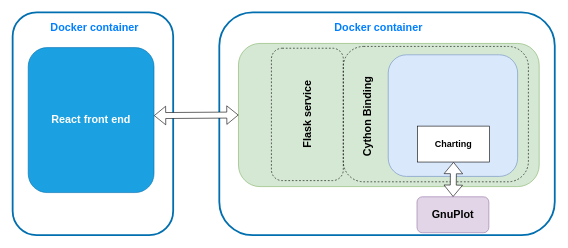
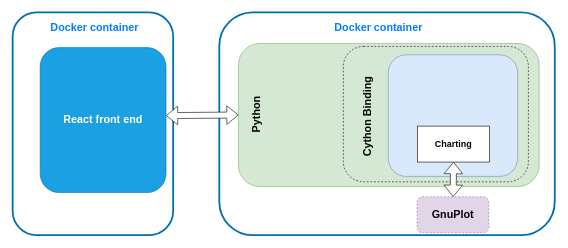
+ <mxCell id="13" value="Python" style="text;html=1;strokeColor=none;fillColor=none;align=center;verticalAlign=middle;whiteSpace=wrap;rounded=0;dashed=1;fontSize=18;fontStyle=1;horizontal=0;" vertex="1" parent="1"><mxGeometry x="407" y="152.5" width="40" height="76" as="geometry" /></mxCell>
- <mxCell id="12" value="Flask service" style="rounded=1;whiteSpace=wrap;html=1;dashed=1;fillColor=none;fontSize=18;fontStyle=1;horizontal=0;" vertex="1" parent="1"><mxGeometry x="452" y="80" width="120" height="221" as="geometry" /></mxCell>
- <mxCell id="14" value="React front end" style="rounded=1;whiteSpace=wrap;html=1;fillColor=#1ba1e2;fontSize=18;fontStyle=1;strokeColor=#006EAF;fontColor=#ffffff;" vertex="1" parent="1"><mxGeometry x="46" y="79" width="210" height="242" as="geometry" /></mxCell>
+ <mxCell id="14" value="React front end" style="rounded=1;whiteSpace=wrap;html=1;fillColor=#1ba1e2;fontSize=18;fontStyle=1;strokeColor=#006EAF;fontColor=#ffffff;" vertex="1" parent="1"><mxGeometry x="66" y="79" width="210" height="242" as="geometry" /></mxCell>
- <mxCell id="4" value="GnuPlot" style="rounded=1;whiteSpace=wrap;html=1;fontSize=18;fontStyle=1;fillColor=#e1d5e7;strokeColor=#9673a6;" vertex="1" parent="3"><mxGeometry x="104" y="237" width="120" height="60" as="geometry" /></mxCell>
+ <mxCell id="4" value="GnuPlot" style="rounded=1;whiteSpace=wrap;html=1;fontSize=18;fontStyle=1;fillColor=#e1d5e7;strokeColor=#9673a6;dashed=1;" vertex="1" parent="3"><mxGeometry x="104" y="237" width="120" height="60" as="geometry" /></mxCell>
